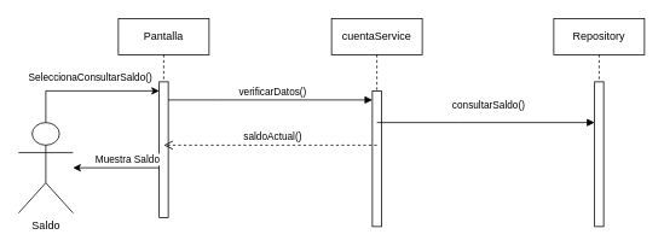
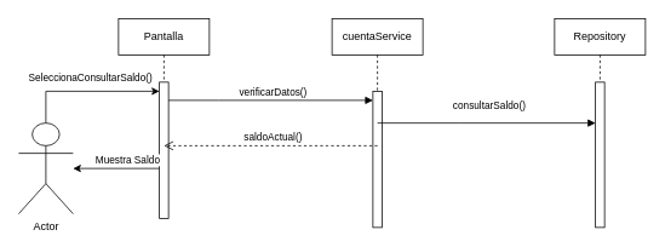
- <mxCell id="10" value="Saldo" style="shape=umlActor;verticalLabelPosition=bottom;verticalAlign=top;html=1;outlineConnect=0;" parent="1" vertex="1"><mxGeometry x="20" y="135" width="60" height="100" as="geometry" /></mxCell>
+ <mxCell id="10" value="Actor" style="shape=umlActor;verticalLabelPosition=bottom;verticalAlign=top;html=1;outlineConnect=0;" parent="1" vertex="1"><mxGeometry x="20" y="135" width="60" height="100" as="geometry" /></mxCell>
